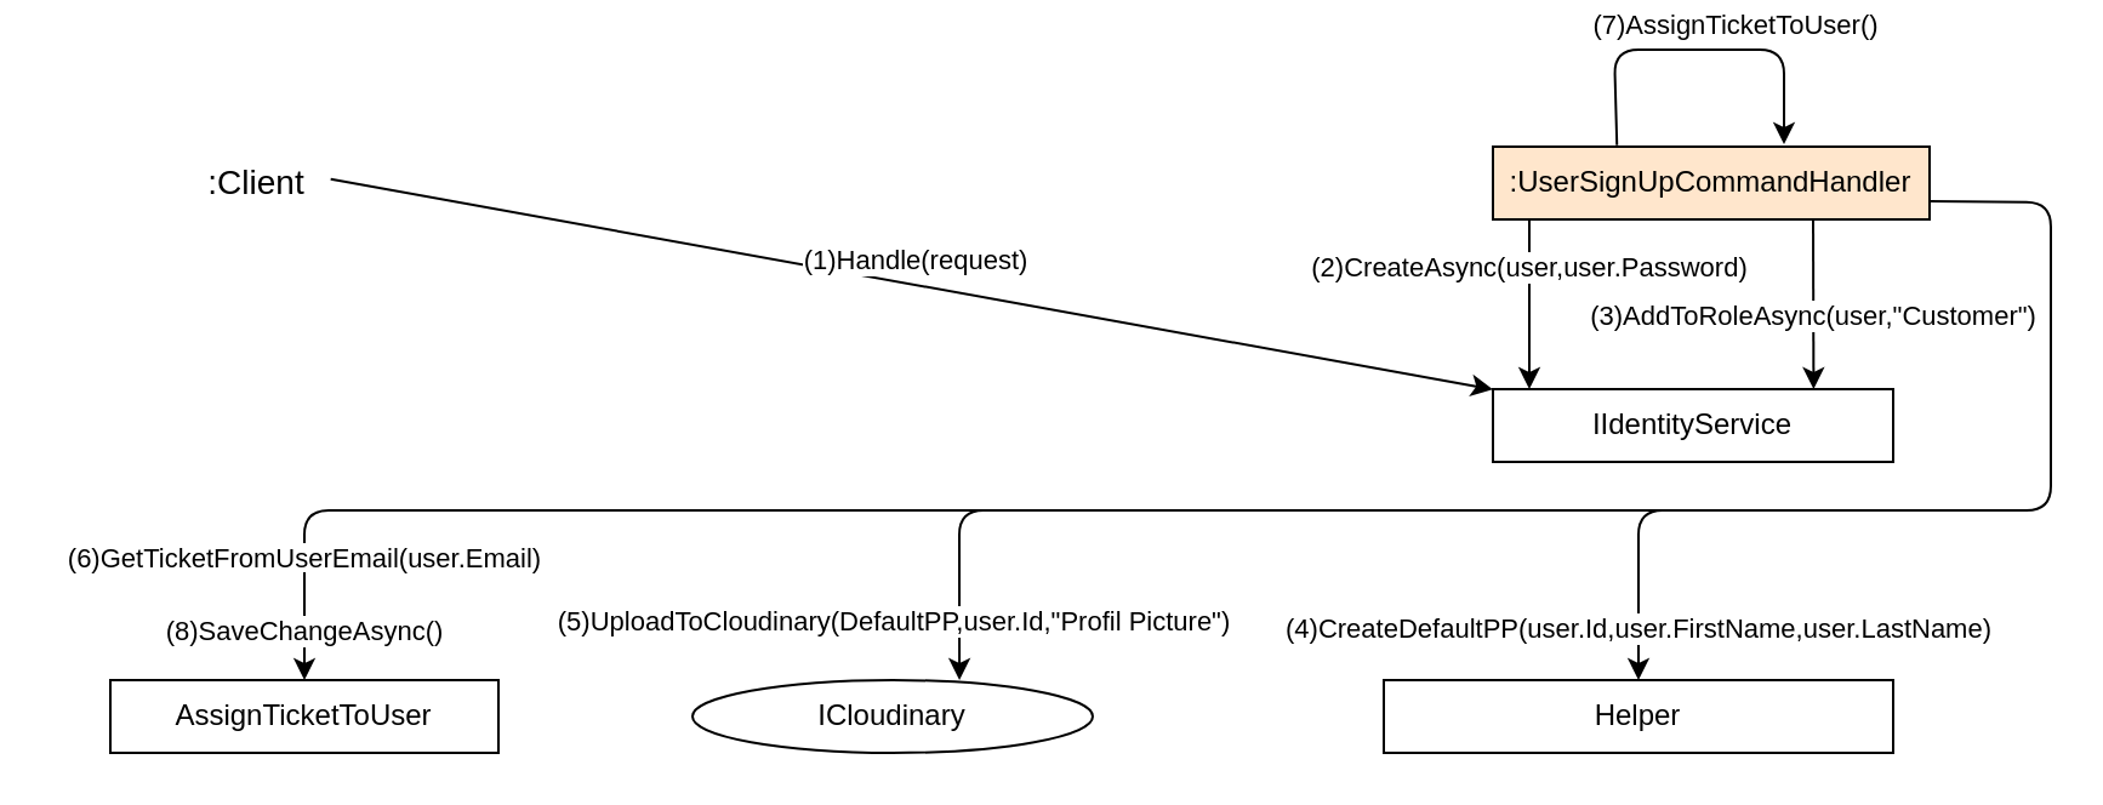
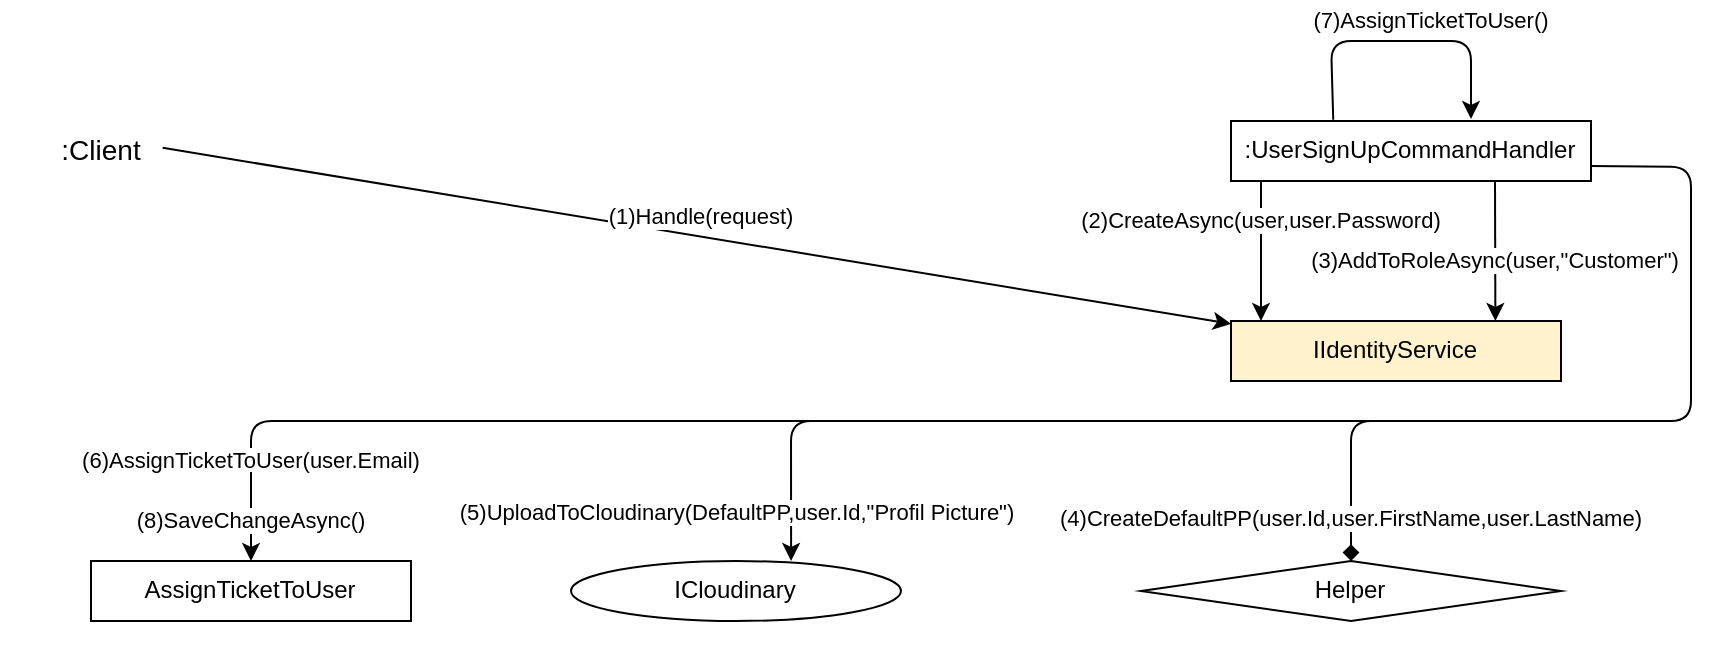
- <mxCell id="4" value=":Client" style="text;html=1;align=center;verticalAlign=middle;resizable=0;points=[];autosize=1;fontSize=14;" parent="1" vertex="1"><mxGeometry x="75" y="65" width="60" height="20" as="geometry" /></mxCell>
+ <mxCell id="4" value=":Client" style="text;html=1;align=center;verticalAlign=middle;resizable=0;points=[];autosize=1;fontSize=14;" parent="1" vertex="1"><mxGeometry x="20" y="65" width="60" height="20" as="geometry" /></mxCell>
- <mxCell id="2" value=":&lt;span&gt;UserSignUpCommandHandler&lt;/span&gt;" style="rounded=0;whiteSpace=wrap;html=1;fillColor=#ffe6cc;" parent="1" vertex="1"><mxGeometry x="615" y="60" width="180" height="30" as="geometry" /></mxCell>
+ <mxCell id="2" value=":&lt;span&gt;UserSignUpCommandHandler&lt;/span&gt;" style="rounded=0;whiteSpace=wrap;html=1;" parent="1" vertex="1"><mxGeometry x="615" y="60" width="180" height="30" as="geometry" /></mxCell>
- <mxCell id="5" value="IIdentityService" style="rounded=0;whiteSpace=wrap;html=1;" parent="1" vertex="1"><mxGeometry x="615" y="160" width="165" height="30" as="geometry" /></mxCell>
+ <mxCell id="5" value="IIdentityService" style="rounded=0;whiteSpace=wrap;html=1;fillColor=#fff2cc;" parent="1" vertex="1"><mxGeometry x="615" y="160" width="165" height="30" as="geometry" /></mxCell>
- <mxCell id="14" value="&lt;span style=&quot;font-size: 11px ; background-color: rgb(255 , 255 , 255)&quot;&gt;(6)GetTicketFromUserEmail(user.Email)&lt;/span&gt;" style="text;html=1;align=center;verticalAlign=middle;resizable=0;points=[];autosize=1;" parent="1" vertex="1"><mxGeometry x="20" y="220" width="210" height="20" as="geometry" /></mxCell>
+ <mxCell id="14" value="&lt;span style=&quot;font-size: 11px ; background-color: rgb(255 , 255 , 255)&quot;&gt;(6)AssignTicketToUser(user.Email)&lt;/span&gt;" style="text;html=1;align=center;verticalAlign=middle;resizable=0;points=[];autosize=1;" parent="1" vertex="1"><mxGeometry x="20" y="220" width="210" height="20" as="geometry" /></mxCell>
- <mxCell id="8" value="&lt;span style=&quot;color: rgb(0 , 0 , 0) ; font-family: &amp;#34;helvetica&amp;#34; ; font-size: 11px ; font-style: normal ; font-weight: 400 ; letter-spacing: normal ; text-align: center ; text-indent: 0px ; text-transform: none ; word-spacing: 0px ; background-color: rgb(255 , 255 , 255) ; display: inline ; float: none&quot;&gt;(4)CreateDefaultPP(user.Id,user.FirstName,user.LastName)&lt;/span&gt;" style="endArrow=classic;html=1;exitX=1;exitY=0.75;exitDx=0;exitDy=0;entryX=0.5;entryY=0;entryDx=0;entryDy=0;" parent="1" source="2" target="9" edge="1"><mxGeometry x="0.897" width="50" height="50" relative="1" as="geometry"><mxPoint x="505" y="470" as="sourcePoint" /><mxPoint x="470" y="240" as="targetPoint" /><Array as="points"><mxPoint x="845" y="83" /><mxPoint x="845" y="210" /><mxPoint x="675" y="210" /></Array><mxPoint as="offset" /></mxGeometry></mxCell>
+ <mxCell id="8" value="&lt;span style=&quot;color: rgb(0 , 0 , 0) ; font-family: &amp;#34;helvetica&amp;#34; ; font-size: 11px ; font-style: normal ; font-weight: 400 ; letter-spacing: normal ; text-align: center ; text-indent: 0px ; text-transform: none ; word-spacing: 0px ; background-color: rgb(255 , 255 , 255) ; display: inline ; float: none&quot;&gt;(4)CreateDefaultPP(user.Id,user.FirstName,user.LastName)&lt;/span&gt;" style="endArrow=diamond;html=1;exitX=1;exitY=0.75;exitDx=0;exitDy=0;entryX=0.5;entryY=0;entryDx=0;entryDy=0;" parent="1" source="2" target="9" edge="1"><mxGeometry x="0.897" width="50" height="50" relative="1" as="geometry"><mxPoint x="505" y="470" as="sourcePoint" /><mxPoint x="470" y="240" as="targetPoint" /><Array as="points"><mxPoint x="845" y="83" /><mxPoint x="845" y="210" /><mxPoint x="675" y="210" /></Array><mxPoint as="offset" /></mxGeometry></mxCell>
- <mxCell id="9" value="Helper" style="rounded=0;whiteSpace=wrap;html=1;" parent="1" vertex="1"><mxGeometry x="570" y="280" width="210" height="30" as="geometry" /></mxCell>
+ <mxCell id="9" value="Helper" style="rhombus;whiteSpace=wrap;html=1;" parent="1" vertex="1"><mxGeometry x="570" y="280" width="210" height="30" as="geometry" /></mxCell>
